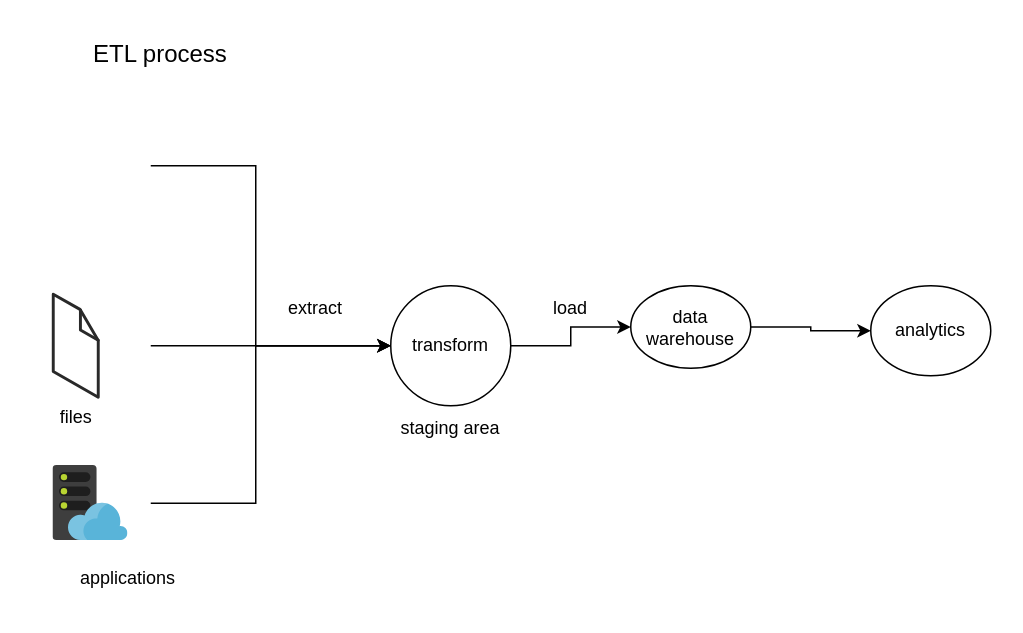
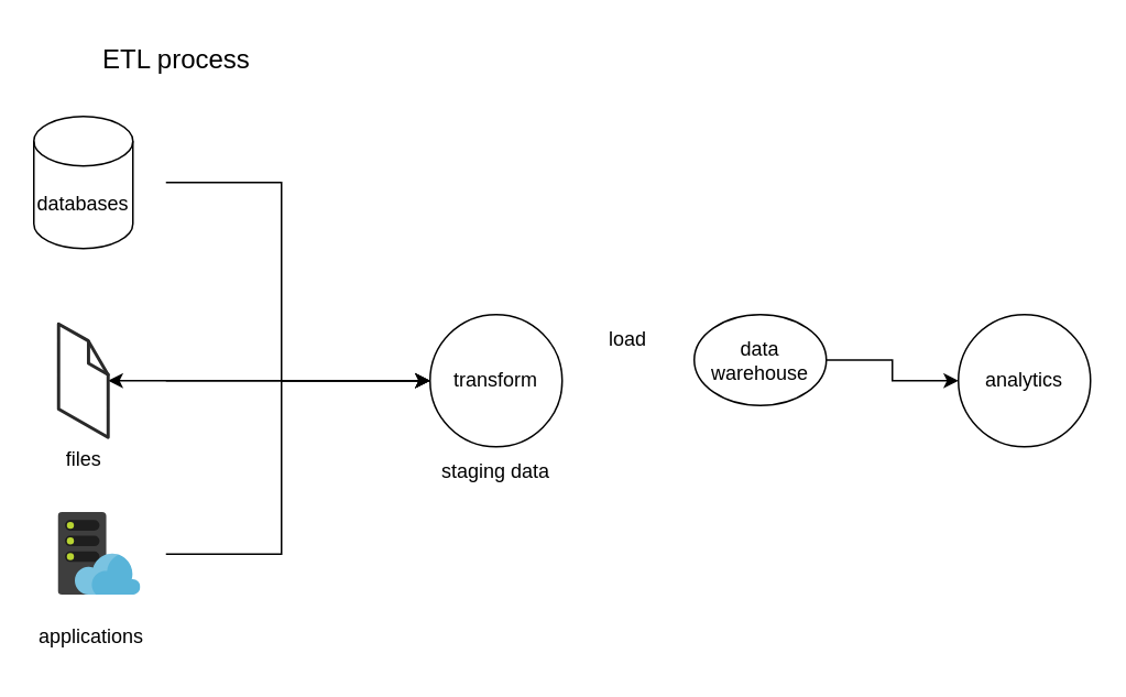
+ <mxCell id="8" value="databases" style="shape=cylinder3;whiteSpace=wrap;html=1;boundedLbl=1;backgroundOutline=1;size=15;" vertex="1" parent="1"><mxGeometry x="20" y="70" width="60" height="80" as="geometry" /></mxCell>
- <mxCell id="14" value="extract" style="text;html=1;strokeColor=none;fillColor=none;align=center;verticalAlign=middle;whiteSpace=wrap;rounded=0;" vertex="1" parent="1"><mxGeometry x="180" y="190" width="60" height="30" as="geometry" /></mxCell>
- <mxCell id="6" value="analytics" style="ellipse;whiteSpace=wrap;html=1;aspect=fixed;" vertex="1" parent="1"><mxGeometry x="580" y="190" width="80" height="60" as="geometry" /></mxCell>
+ <mxCell id="6" value="analytics" style="ellipse;whiteSpace=wrap;html=1;aspect=fixed;" vertex="1" parent="1"><mxGeometry x="580" y="190" width="80" height="80" as="geometry" /></mxCell>
- <mxCell id="2" style="edgeStyle=orthogonalEdgeStyle;rounded=0;orthogonalLoop=1;jettySize=auto;html=1;entryX=0;entryY=0.5;entryDx=0;entryDy=0;" edge="1" parent="1" source="3" target="5"><mxGeometry relative="1" as="geometry" /></mxCell>
+ <mxCell id="2" style="edgeStyle=orthogonalEdgeStyle;rounded=0;orthogonalLoop=1;jettySize=auto;html=1;" edge="1" parent="1" source="3" target="10"><mxGeometry relative="1" as="geometry" /></mxCell>
- <mxCell id="16" value="staging area" style="text;html=1;strokeColor=none;fillColor=none;align=center;verticalAlign=middle;whiteSpace=wrap;rounded=0;" vertex="1" parent="1"><mxGeometry x="260" y="270" width="80" height="30" as="geometry" /></mxCell>
+ <mxCell id="16" value="staging data" style="text;html=1;strokeColor=none;fillColor=none;align=center;verticalAlign=middle;whiteSpace=wrap;rounded=0;" vertex="1" parent="1"><mxGeometry x="260" y="270" width="80" height="30" as="geometry" /></mxCell>
- <mxCell id="13" value="applications" style="text;html=1;strokeColor=none;fillColor=none;align=center;verticalAlign=middle;whiteSpace=wrap;rounded=0;" vertex="1" parent="1"><mxGeometry x="55" y="370" width="60" height="30" as="geometry" /></mxCell>
+ <mxCell id="13" value="applications" style="text;html=1;strokeColor=none;fillColor=none;align=center;verticalAlign=middle;whiteSpace=wrap;rounded=0;" vertex="1" parent="1"><mxGeometry x="25" y="370" width="60" height="30" as="geometry" /></mxCell>
